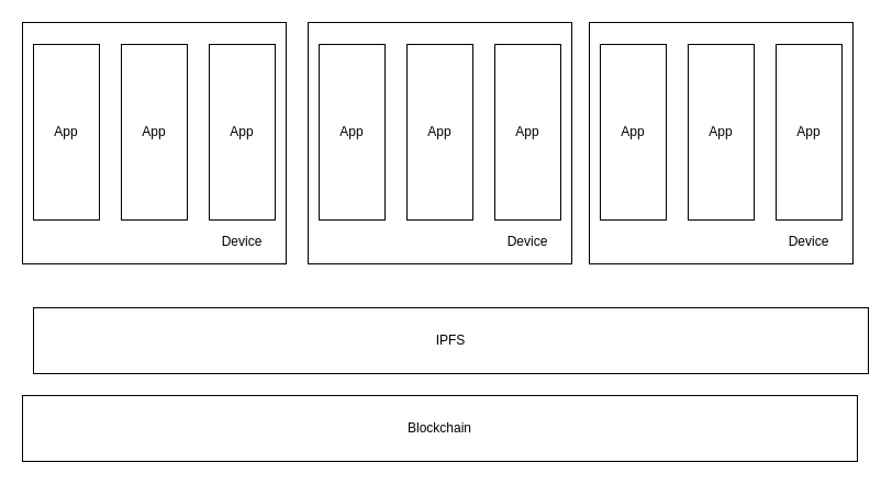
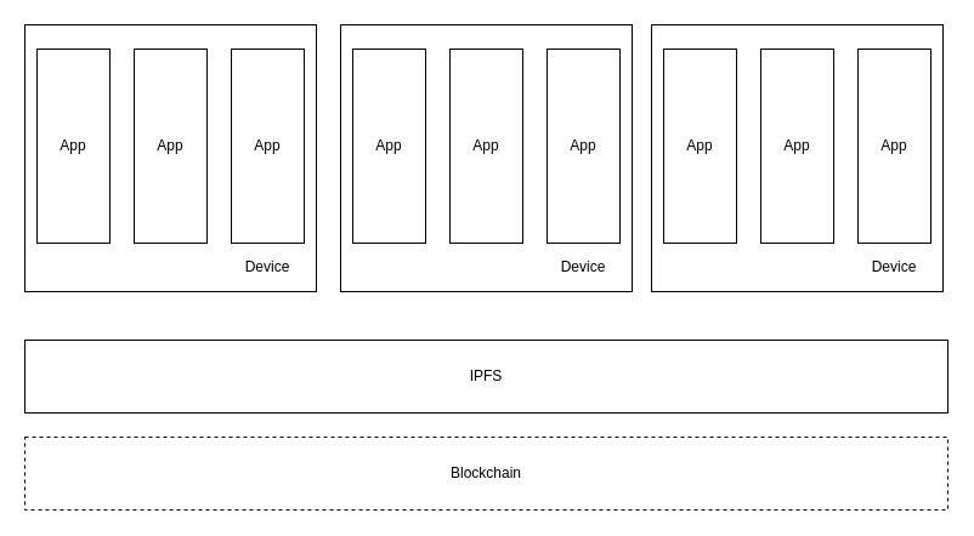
- <mxCell id="2" value="IPFS" style="rounded=0;whiteSpace=wrap;html=1;" vertex="1" parent="1"><mxGeometry x="30" y="280" width="760" height="60" as="geometry" /></mxCell>
+ <mxCell id="2" value="IPFS" style="rounded=0;whiteSpace=wrap;html=1;" vertex="1" parent="1"><mxGeometry x="20" y="280" width="760" height="60" as="geometry" /></mxCell>
- <mxCell id="3" value="Blockchain" style="rounded=0;whiteSpace=wrap;html=1;" vertex="1" parent="1"><mxGeometry x="20" y="360" width="760" height="60" as="geometry" /></mxCell>
+ <mxCell id="3" value="Blockchain" style="rounded=0;whiteSpace=wrap;html=1;dashed=1;" vertex="1" parent="1"><mxGeometry x="20" y="360" width="760" height="60" as="geometry" /></mxCell>
